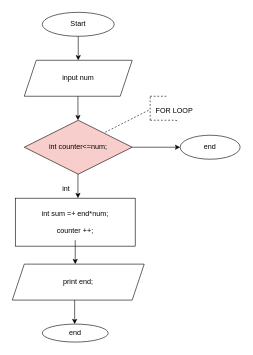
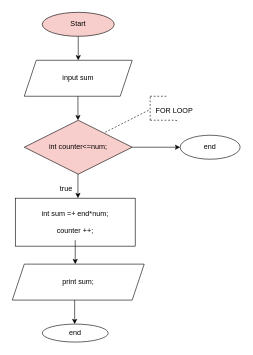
- <mxCell id="2" value="Start" style="ellipse;whiteSpace=wrap;html=1;" vertex="1" parent="1"><mxGeometry x="70" y="20" width="120" height="40" as="geometry" /></mxCell>
+ <mxCell id="2" value="Start" style="ellipse;whiteSpace=wrap;html=1;fillColor=#f8cecc;" vertex="1" parent="1"><mxGeometry x="70" y="20" width="120" height="40" as="geometry" /></mxCell>
- <mxCell id="3" value="input num" style="shape=parallelogram;perimeter=parallelogramPerimeter;whiteSpace=wrap;html=1;fixedSize=1;" vertex="1" parent="1"><mxGeometry x="40" y="100" width="180" height="60" as="geometry" /></mxCell>
+ <mxCell id="3" value="input sum" style="shape=parallelogram;perimeter=parallelogramPerimeter;whiteSpace=wrap;html=1;fixedSize=1;" vertex="1" parent="1"><mxGeometry x="40" y="100" width="180" height="60" as="geometry" /></mxCell>
- <mxCell id="10" value="int" style="text;html=1;strokeColor=none;fillColor=none;align=center;verticalAlign=middle;whiteSpace=wrap;rounded=0;" vertex="1" parent="1"><mxGeometry x="80" y="300" width="60" height="30" as="geometry" /></mxCell>
+ <mxCell id="10" value="true" style="text;html=1;strokeColor=none;fillColor=none;align=center;verticalAlign=middle;whiteSpace=wrap;rounded=0;" vertex="1" parent="1"><mxGeometry x="80" y="300" width="60" height="30" as="geometry" /></mxCell>
- <mxCell id="7" value="print end;" style="shape=parallelogram;perimeter=parallelogramPerimeter;whiteSpace=wrap;html=1;fixedSize=1;" vertex="1" parent="1"><mxGeometry x="20" y="440" width="220" height="60" as="geometry" /></mxCell>
+ <mxCell id="7" value="print sum;" style="shape=parallelogram;perimeter=parallelogramPerimeter;whiteSpace=wrap;html=1;fixedSize=1;" vertex="1" parent="1"><mxGeometry x="20" y="440" width="220" height="60" as="geometry" /></mxCell>
